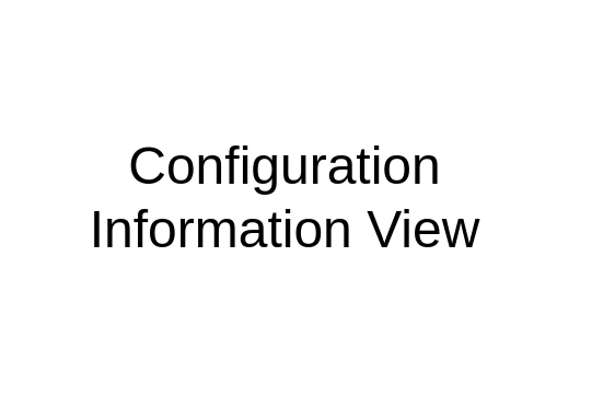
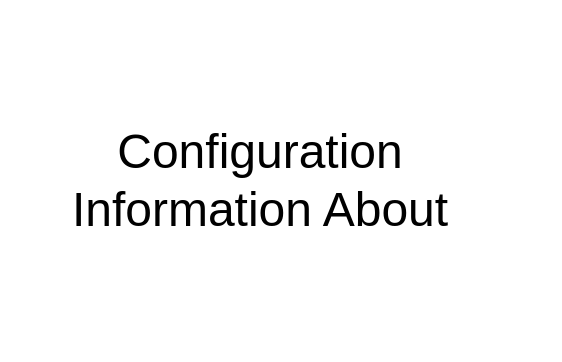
- <mxCell id="2" value="Configuration Information View" style="text;html=1;strokeColor=none;fillColor=none;align=center;verticalAlign=middle;whiteSpace=wrap;rounded=0;fontSize=48;opacity=30;" parent="1" vertex="1"><mxGeometry x="20" y="20" width="480" height="320" as="geometry" /></mxCell>
+ <mxCell id="2" value="Configuration Information About" style="text;html=1;strokeColor=none;fillColor=none;align=center;verticalAlign=middle;whiteSpace=wrap;rounded=0;fontSize=48;opacity=30;" parent="1" vertex="1"><mxGeometry x="20" y="20" width="480" height="320" as="geometry" /></mxCell>
